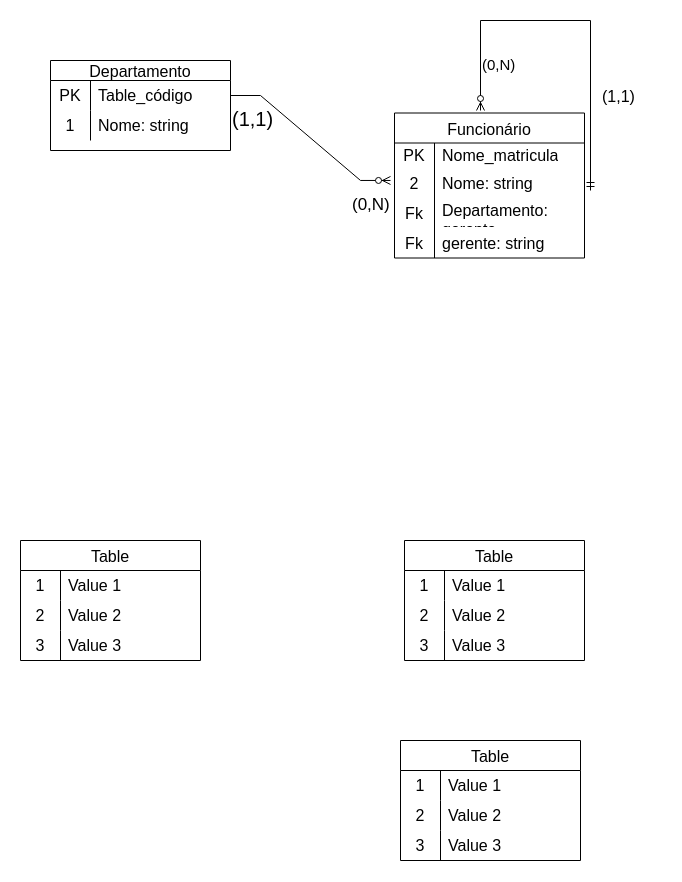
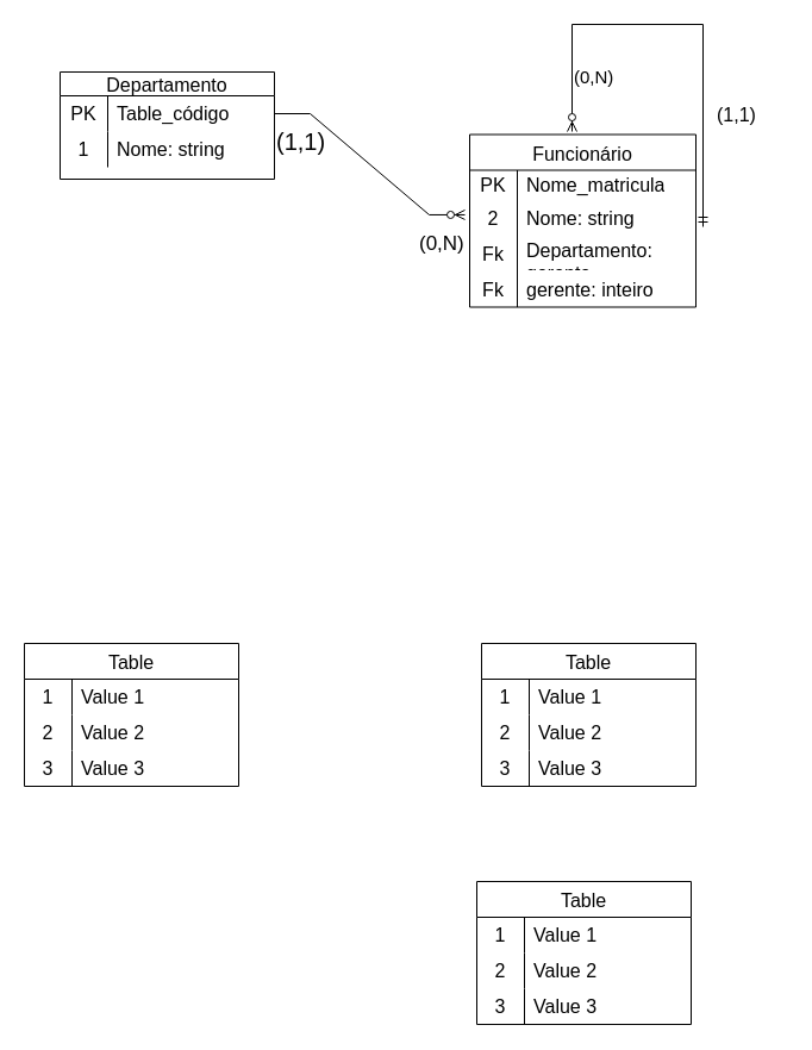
- <mxCell id="22" value="gerente: string" style="shape=partialRectangle;html=1;whiteSpace=wrap;connectable=0;fillColor=none;top=0;left=0;bottom=0;right=0;align=left;spacingLeft=6;overflow=hidden;strokeColor=inherit;fontSize=16;" vertex="1" parent="20"><mxGeometry x="40" width="150" height="30" as="geometry"><mxRectangle width="150" height="30" as="alternateBounds" /></mxGeometry></mxCell>
+ <mxCell id="22" value="gerente: inteiro" style="shape=partialRectangle;html=1;whiteSpace=wrap;connectable=0;fillColor=none;top=0;left=0;bottom=0;right=0;align=left;spacingLeft=6;overflow=hidden;strokeColor=inherit;fontSize=16;" vertex="1" parent="20"><mxGeometry x="40" width="150" height="30" as="geometry"><mxRectangle width="150" height="30" as="alternateBounds" /></mxGeometry></mxCell>
